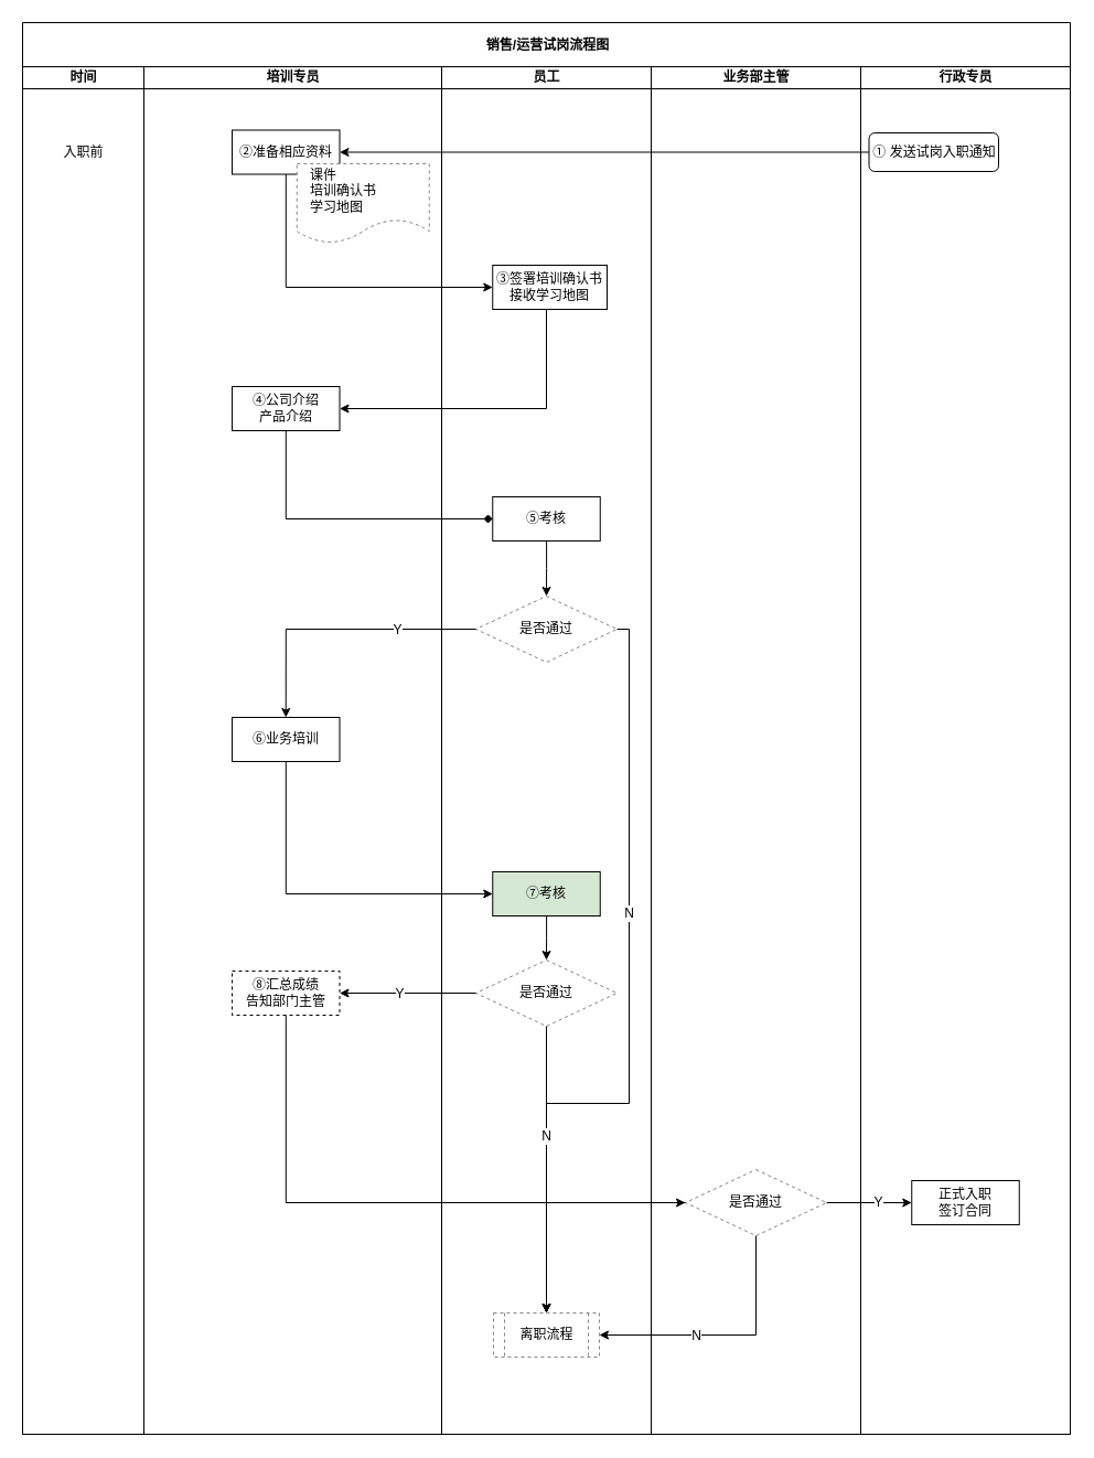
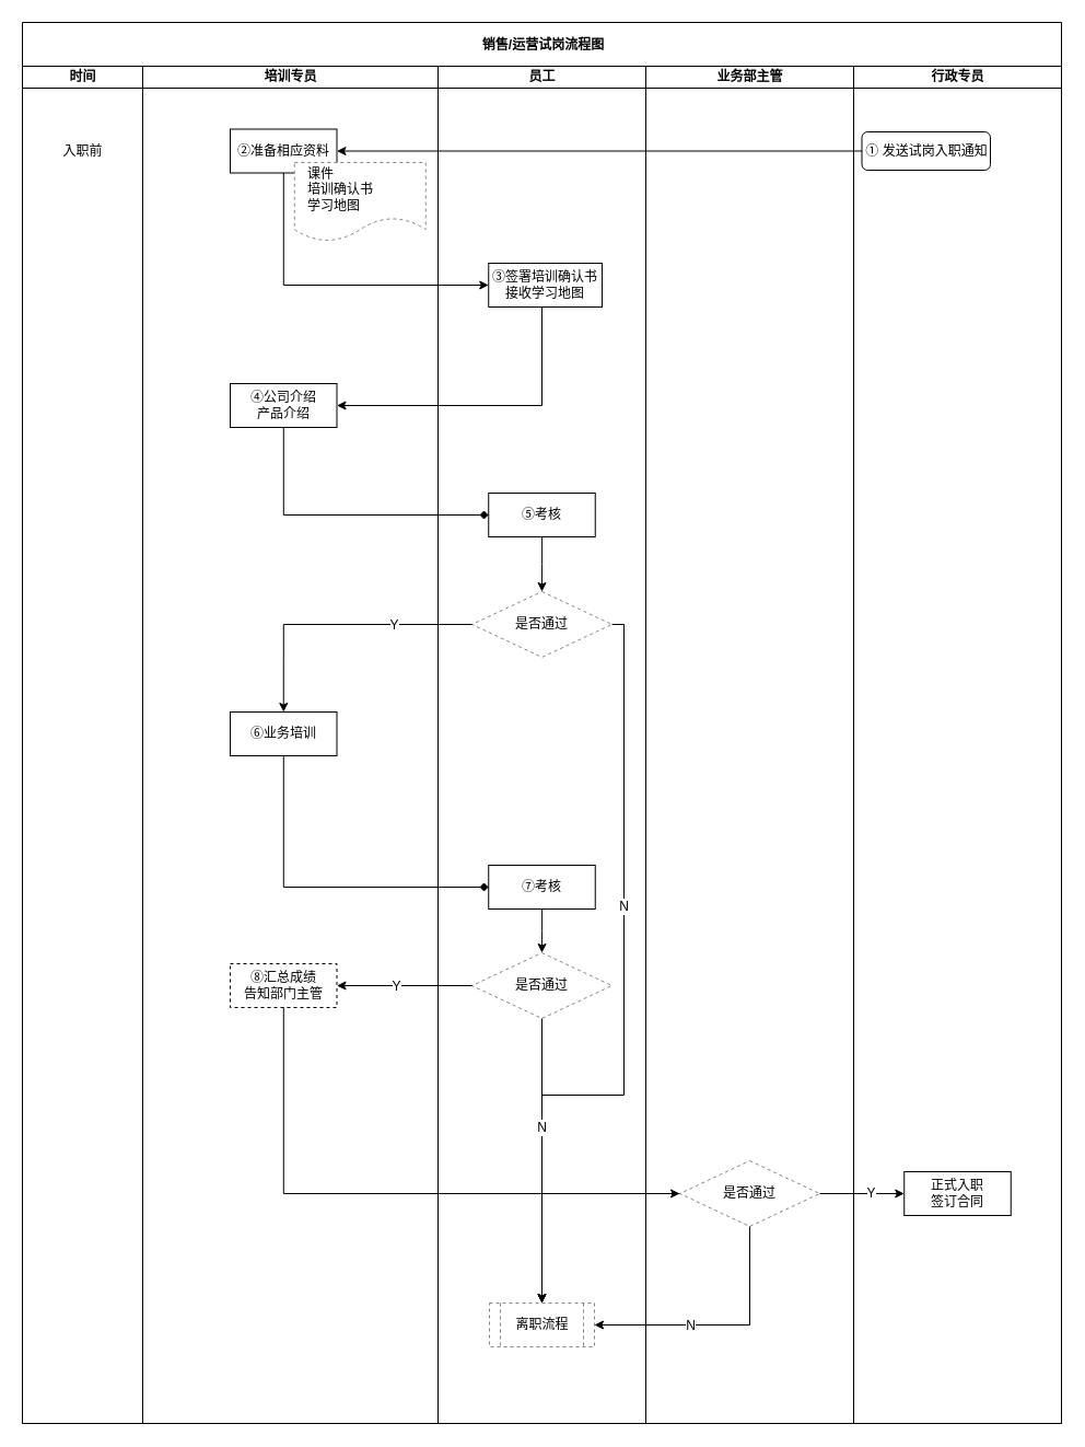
- <mxCell id="35" style="edgeStyle=orthogonalEdgeStyle;rounded=0;orthogonalLoop=1;jettySize=auto;html=1;entryX=0;entryY=0.5;entryDx=0;entryDy=0;fontSize=12;" edge="1" parent="2" source="10" target="20"><mxGeometry relative="1" as="geometry"><Array as="points"><mxPoint x="239" y="790" /></Array></mxGeometry></mxCell>
+ <mxCell id="35" style="edgeStyle=orthogonalEdgeStyle;rounded=0;orthogonalLoop=1;jettySize=auto;html=1;entryX=0;entryY=0.5;entryDx=0;entryDy=0;fontSize=12;endArrow=diamond;" edge="1" parent="2" source="10" target="20"><mxGeometry relative="1" as="geometry"><Array as="points"><mxPoint x="239" y="790" /></Array></mxGeometry></mxCell>
- <mxCell id="20" value="⑦考核" style="rounded=0;whiteSpace=wrap;html=1;shadow=0;align=center;fillColor=#d5e8d4;" vertex="1" parent="12"><mxGeometry x="46.25" y="730" width="97.5" height="40" as="geometry" /></mxCell>
+ <mxCell id="20" value="⑦考核" style="rounded=0;whiteSpace=wrap;html=1;shadow=0;align=center;" vertex="1" parent="12"><mxGeometry x="46.25" y="730" width="97.5" height="40" as="geometry" /></mxCell>
